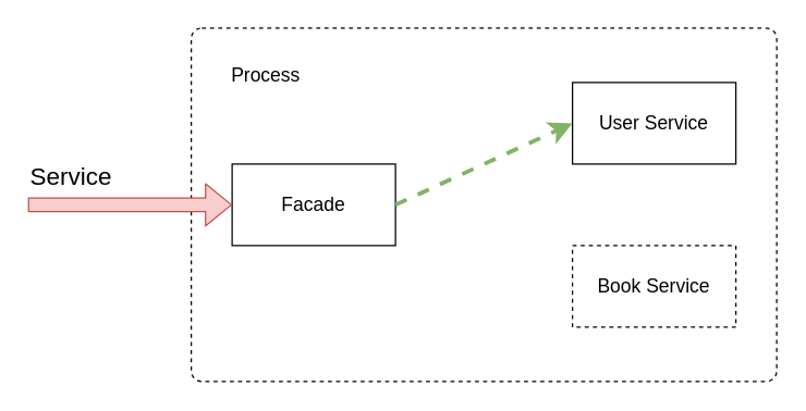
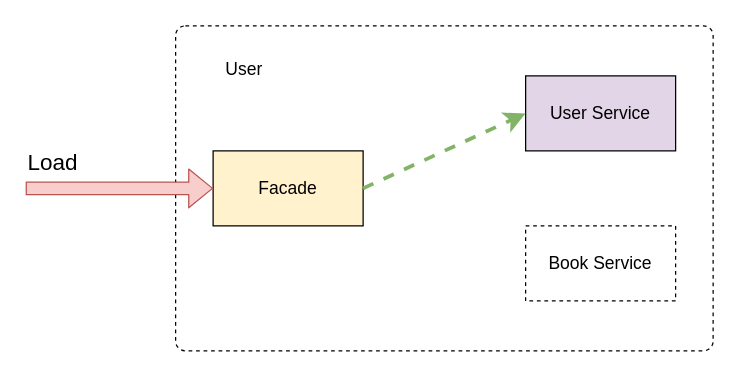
- <mxCell id="7" value="&lt;font style=&quot;font-size: 14px&quot;&gt;Process&lt;/font&gt;" style="text;html=1;strokeColor=none;fillColor=none;align=center;verticalAlign=middle;whiteSpace=wrap;rounded=0;" vertex="1" parent="1"><mxGeometry x="130" y="40" width="130" height="30" as="geometry" /></mxCell>
+ <mxCell id="7" value="&lt;font style=&quot;font-size: 14px&quot;&gt;User&lt;/font&gt;" style="text;html=1;strokeColor=none;fillColor=none;align=center;verticalAlign=middle;whiteSpace=wrap;rounded=0;" vertex="1" parent="1"><mxGeometry x="130" y="40" width="130" height="30" as="geometry" /></mxCell>
- <mxCell id="4" value="&lt;font style=&quot;font-size: 14px&quot;&gt;User Service&lt;/font&gt;" style="rounded=0;whiteSpace=wrap;html=1;" parent="1" vertex="1"><mxGeometry x="420" y="60" width="120" height="60" as="geometry" /></mxCell>
+ <mxCell id="4" value="&lt;font style=&quot;font-size: 14px&quot;&gt;User Service&lt;/font&gt;" style="rounded=0;whiteSpace=wrap;html=1;fillColor=#e1d5e7;" parent="1" vertex="1"><mxGeometry x="420" y="60" width="120" height="60" as="geometry" /></mxCell>
- <mxCell id="9" value="&lt;font style=&quot;font-size: 18px&quot;&gt;Service&lt;/font&gt;" style="text;html=1;strokeColor=none;fillColor=none;align=left;verticalAlign=middle;whiteSpace=wrap;rounded=0;" vertex="1" parent="1"><mxGeometry x="20" y="120" width="110" height="20" as="geometry" /></mxCell>
+ <mxCell id="9" value="&lt;font style=&quot;font-size: 18px&quot;&gt;Load&lt;/font&gt;" style="text;html=1;strokeColor=none;fillColor=none;align=left;verticalAlign=middle;whiteSpace=wrap;rounded=0;" vertex="1" parent="1"><mxGeometry x="20" y="120" width="110" height="20" as="geometry" /></mxCell>
- <mxCell id="3" value="&lt;font style=&quot;font-size: 14px&quot;&gt;Facade&lt;/font&gt;" style="rounded=0;whiteSpace=wrap;html=1;" parent="1" vertex="1"><mxGeometry x="170" y="120" width="120" height="60" as="geometry" /></mxCell>
+ <mxCell id="3" value="&lt;font style=&quot;font-size: 14px&quot;&gt;Facade&lt;/font&gt;" style="rounded=0;whiteSpace=wrap;html=1;fillColor=#fff2cc;" parent="1" vertex="1"><mxGeometry x="170" y="120" width="120" height="60" as="geometry" /></mxCell>
